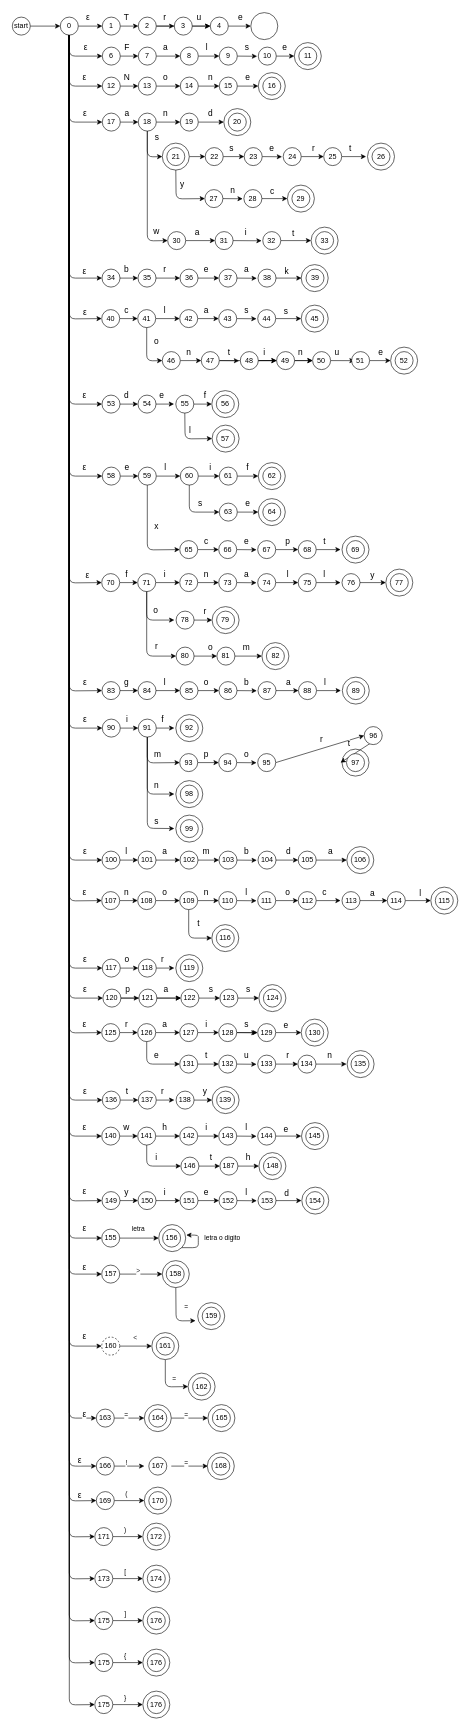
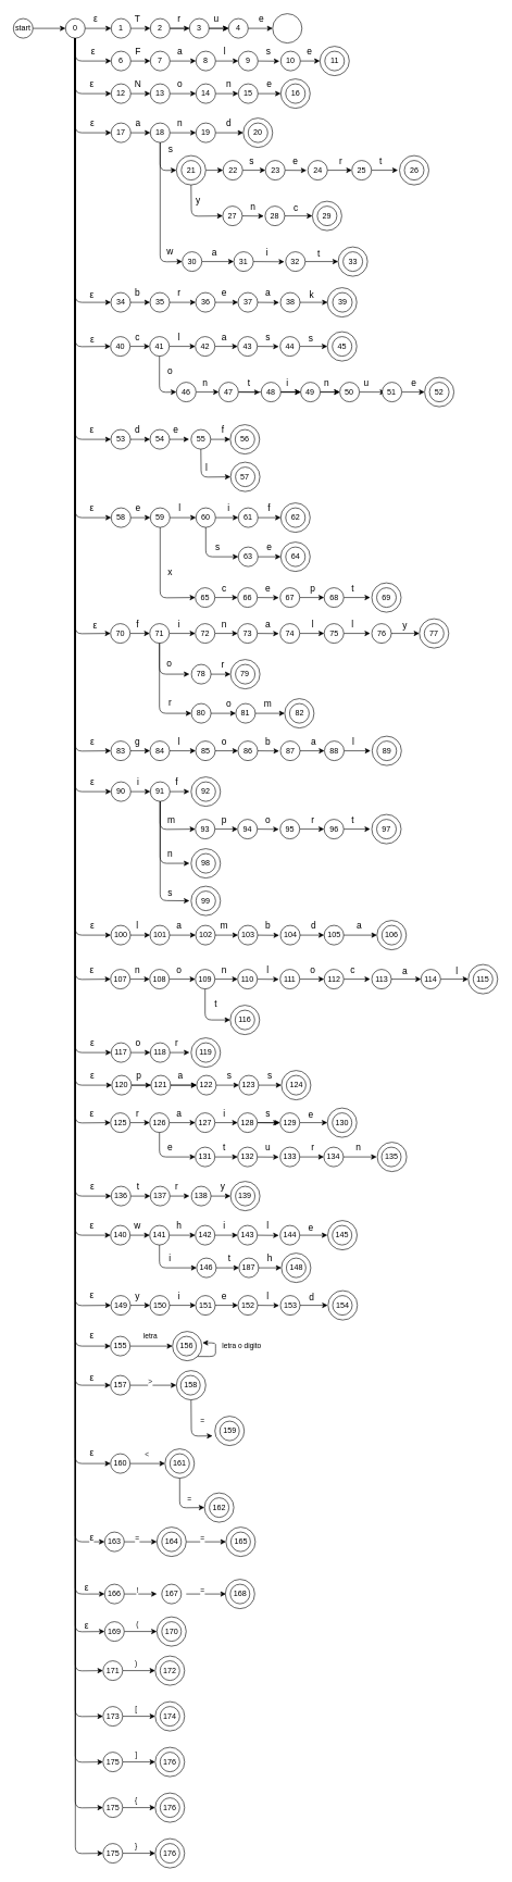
- <mxCell id="320" value="96" style="ellipse;whiteSpace=wrap;html=1;aspect=fixed;" parent="1" vertex="1"><mxGeometry x="606.52" y="1210.5" width="30" height="30" as="geometry" /></mxCell>
+ <mxCell id="320" value="96" style="ellipse;whiteSpace=wrap;html=1;aspect=fixed;" parent="1" vertex="1"><mxGeometry x="496.52" y="1255.5" width="30" height="30" as="geometry" /></mxCell>
- <mxCell id="495" value="160" style="ellipse;whiteSpace=wrap;html=1;aspect=fixed;dashed=1;" vertex="1" parent="1"><mxGeometry x="169.02" y="2228" width="30" height="30" as="geometry" /></mxCell>
+ <mxCell id="495" value="160" style="ellipse;whiteSpace=wrap;html=1;aspect=fixed;" vertex="1" parent="1"><mxGeometry x="169.02" y="2228" width="30" height="30" as="geometry" /></mxCell>
